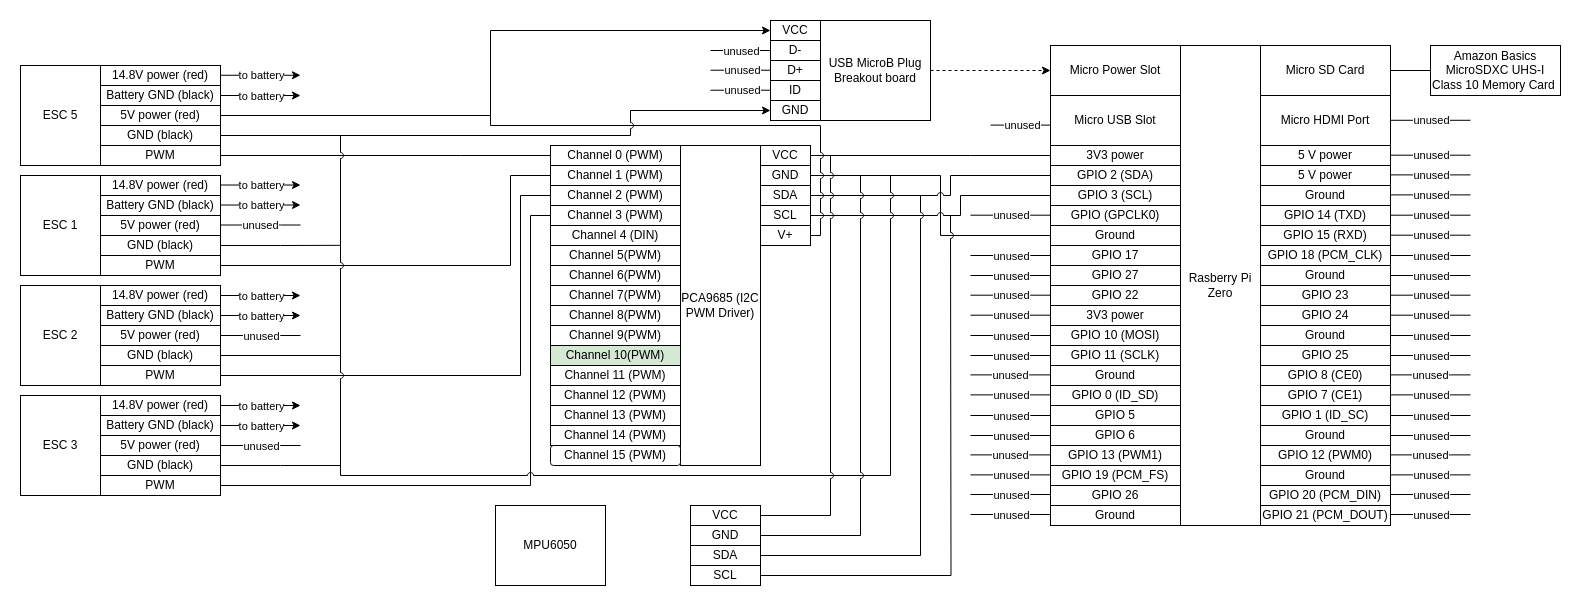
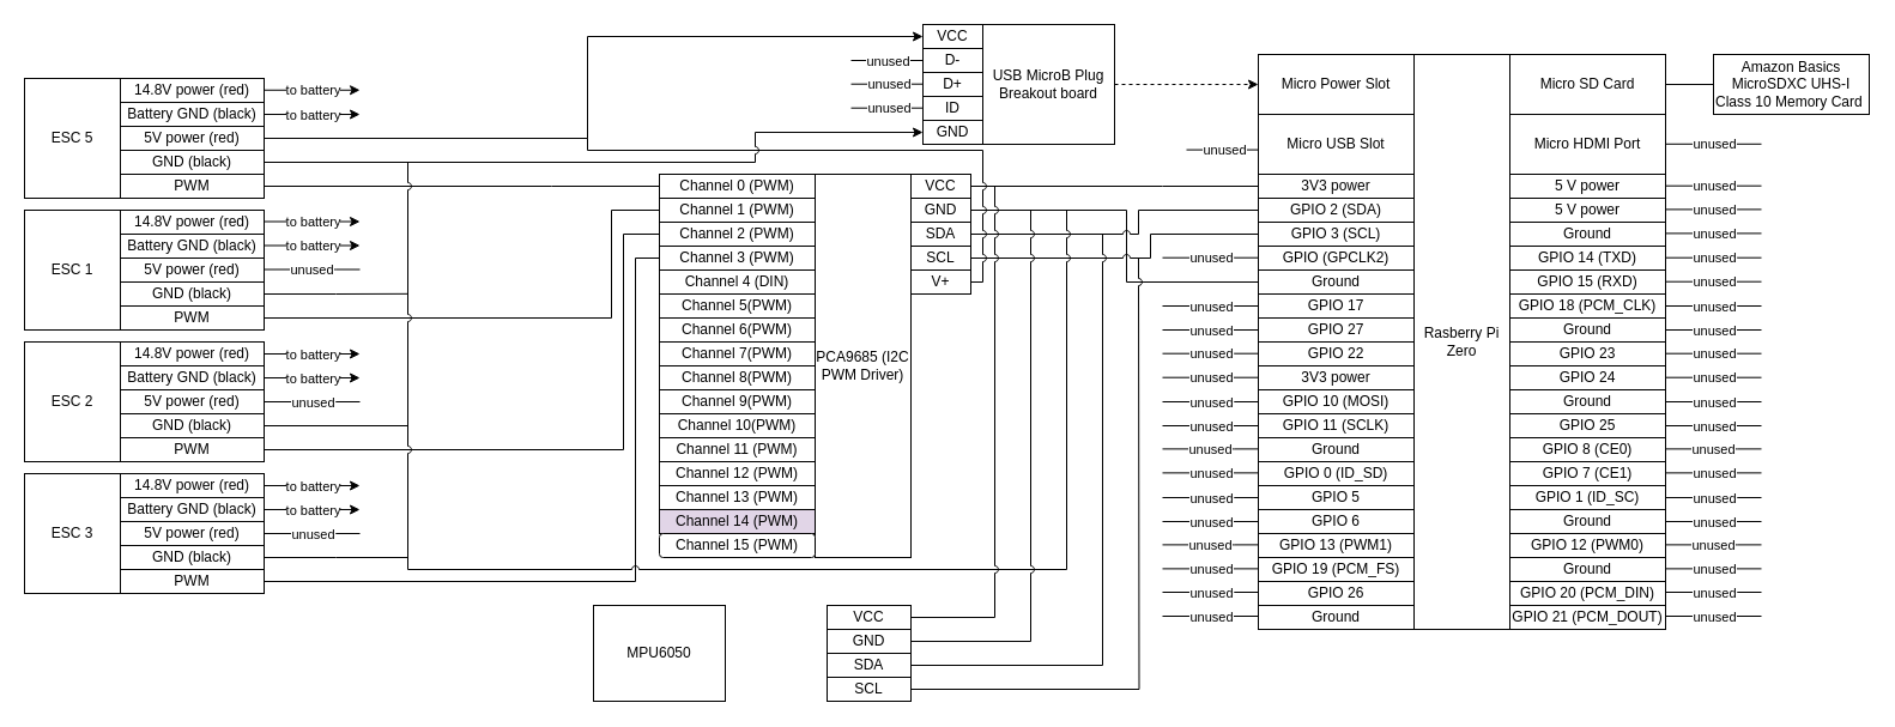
- <mxCell id="26" value="GPIO (GPCLK0)" style="rounded=0;whiteSpace=wrap;html=1;" vertex="1" parent="1"><mxGeometry x="1050" y="205" width="130" height="20" as="geometry" /></mxCell>
+ <mxCell id="26" value="GPIO (GPCLK2)" style="rounded=0;whiteSpace=wrap;html=1;" vertex="1" parent="1"><mxGeometry x="1050" y="205" width="130" height="20" as="geometry" /></mxCell>
- <mxCell id="138" value="Channel 10(PWM)" style="rounded=0;whiteSpace=wrap;html=1;fillColor=#d5e8d4;" vertex="1" parent="1"><mxGeometry x="550" y="345" width="130" height="20" as="geometry" /></mxCell>
+ <mxCell id="138" value="Channel 10(PWM)" style="rounded=0;whiteSpace=wrap;html=1;" vertex="1" parent="1"><mxGeometry x="550" y="345" width="130" height="20" as="geometry" /></mxCell>
- <mxCell id="142" value="Channel 14 (PWM)" style="rounded=0;whiteSpace=wrap;html=1;" vertex="1" parent="1"><mxGeometry x="550" y="425" width="130" height="20" as="geometry" /></mxCell>
+ <mxCell id="142" value="Channel 14 (PWM)" style="rounded=0;whiteSpace=wrap;html=1;fillColor=#e1d5e7;" vertex="1" parent="1"><mxGeometry x="550" y="425" width="130" height="20" as="geometry" /></mxCell>
